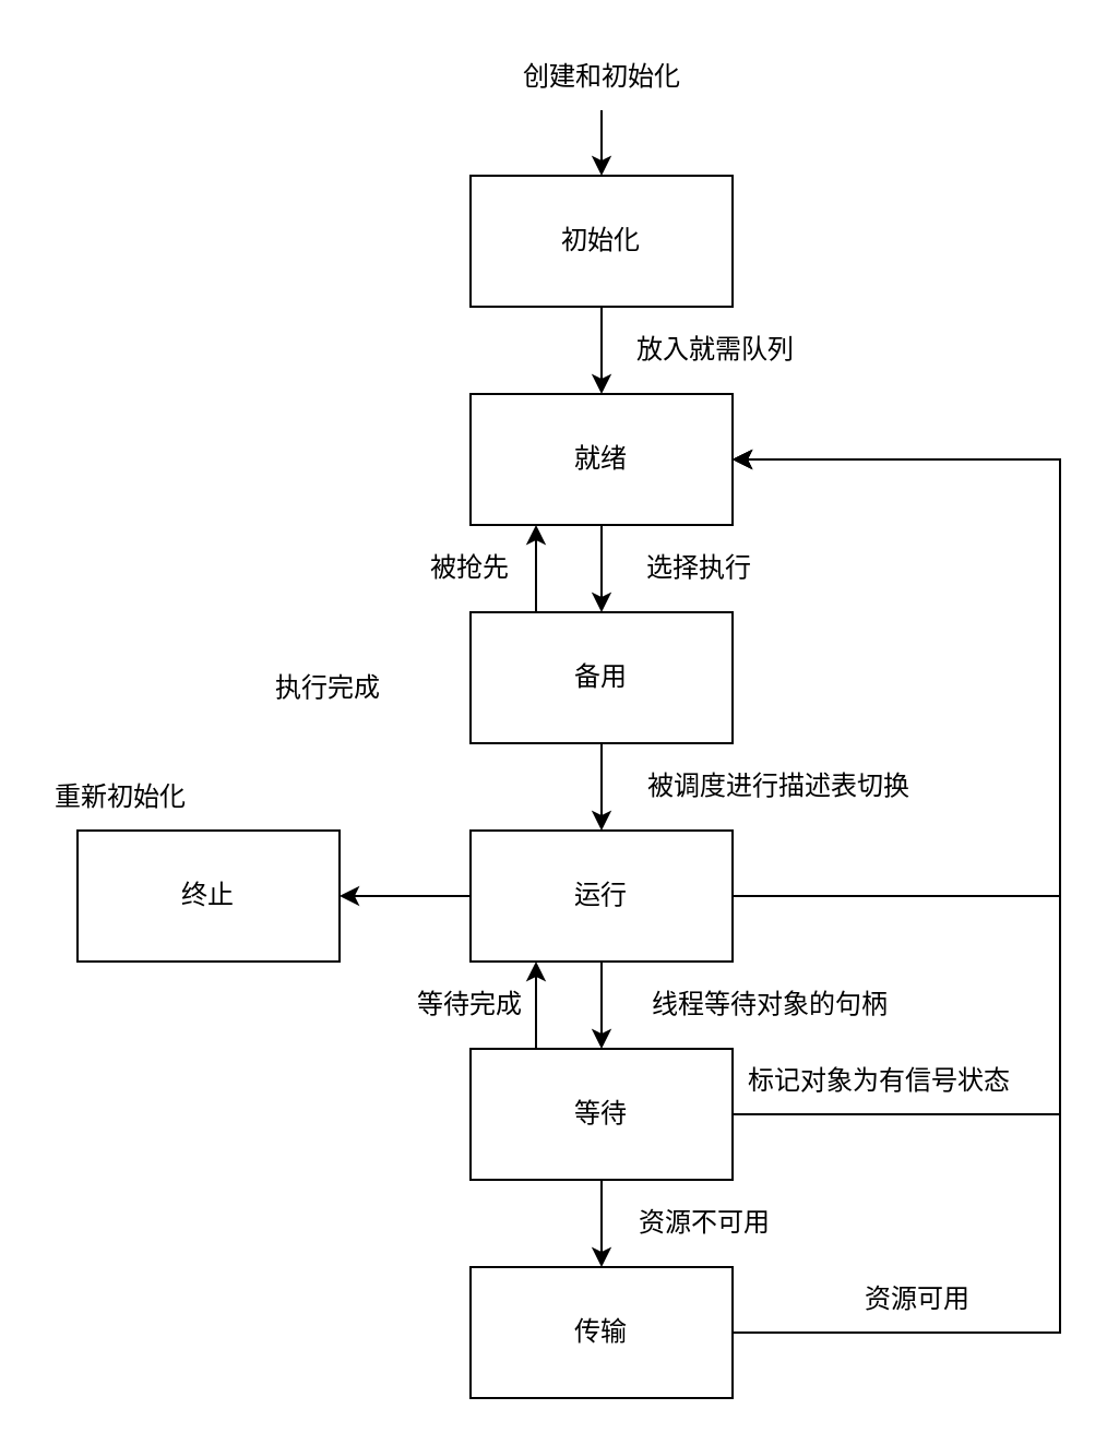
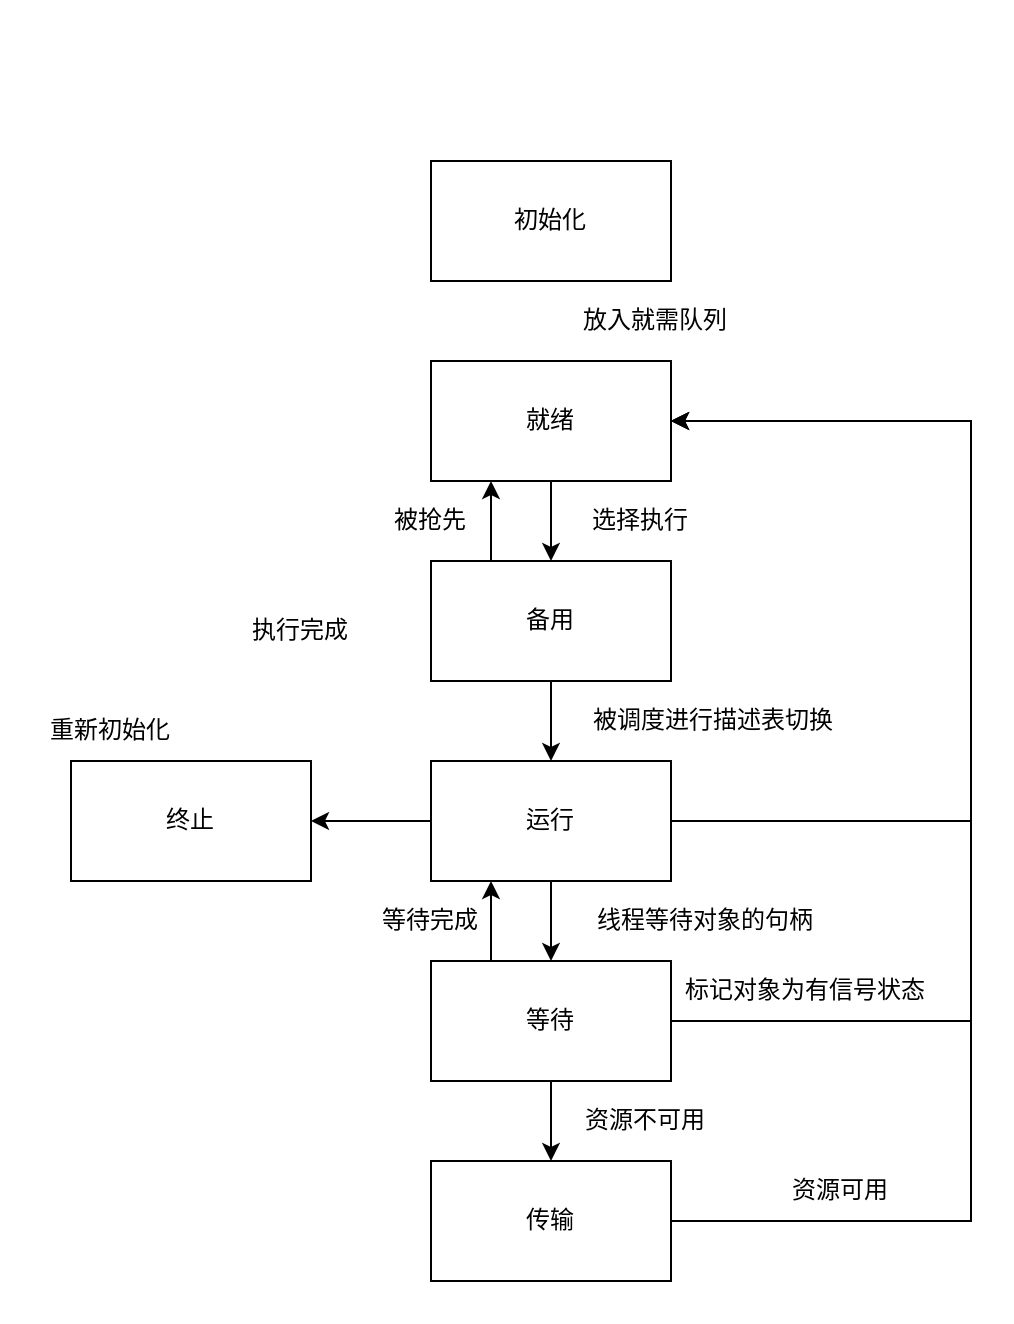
- <mxCell id="19" value="创建和初始化" style="text;html=1;align=center;verticalAlign=middle;whiteSpace=wrap;rounded=0;" vertex="1" parent="1"><mxGeometry x="227.5" y="20" width="95" height="30" as="geometry" /></mxCell>
- <mxCell id="18" style="edgeStyle=orthogonalEdgeStyle;rounded=0;orthogonalLoop=1;jettySize=auto;html=1;" edge="1" parent="1" source="19" target="3"><mxGeometry relative="1" as="geometry" /></mxCell>
- <mxCell id="2" value="" style="edgeStyle=orthogonalEdgeStyle;rounded=0;orthogonalLoop=1;jettySize=auto;html=1;" edge="1" parent="1" source="3" target="5"><mxGeometry relative="1" as="geometry" /></mxCell>
